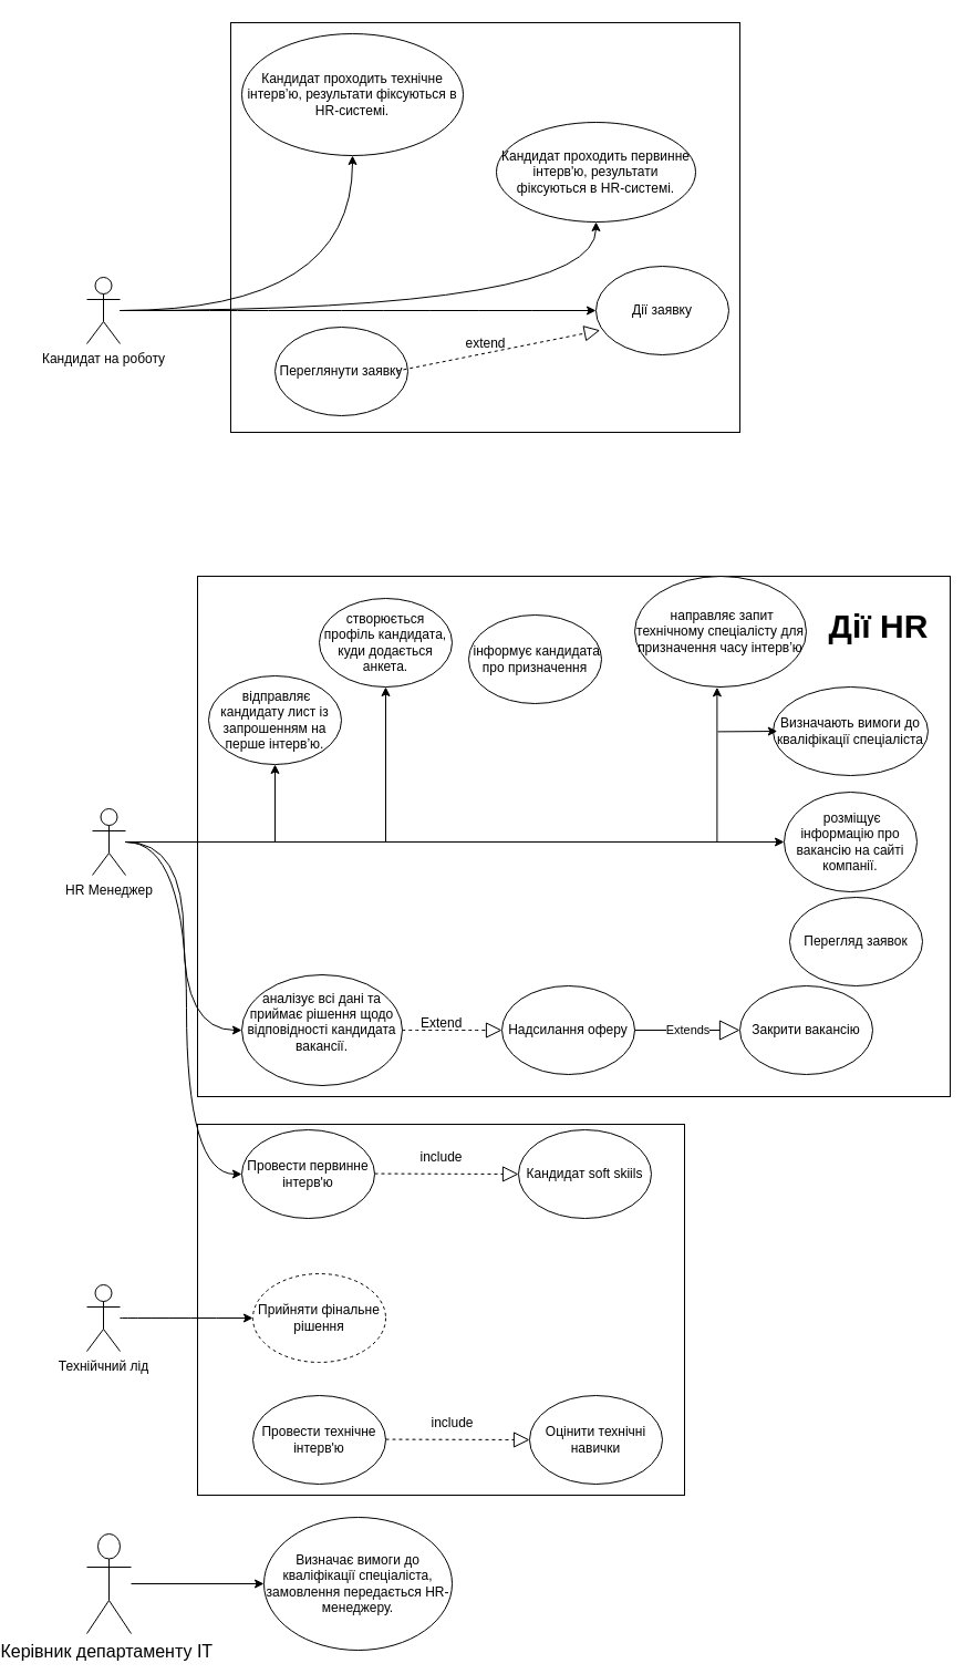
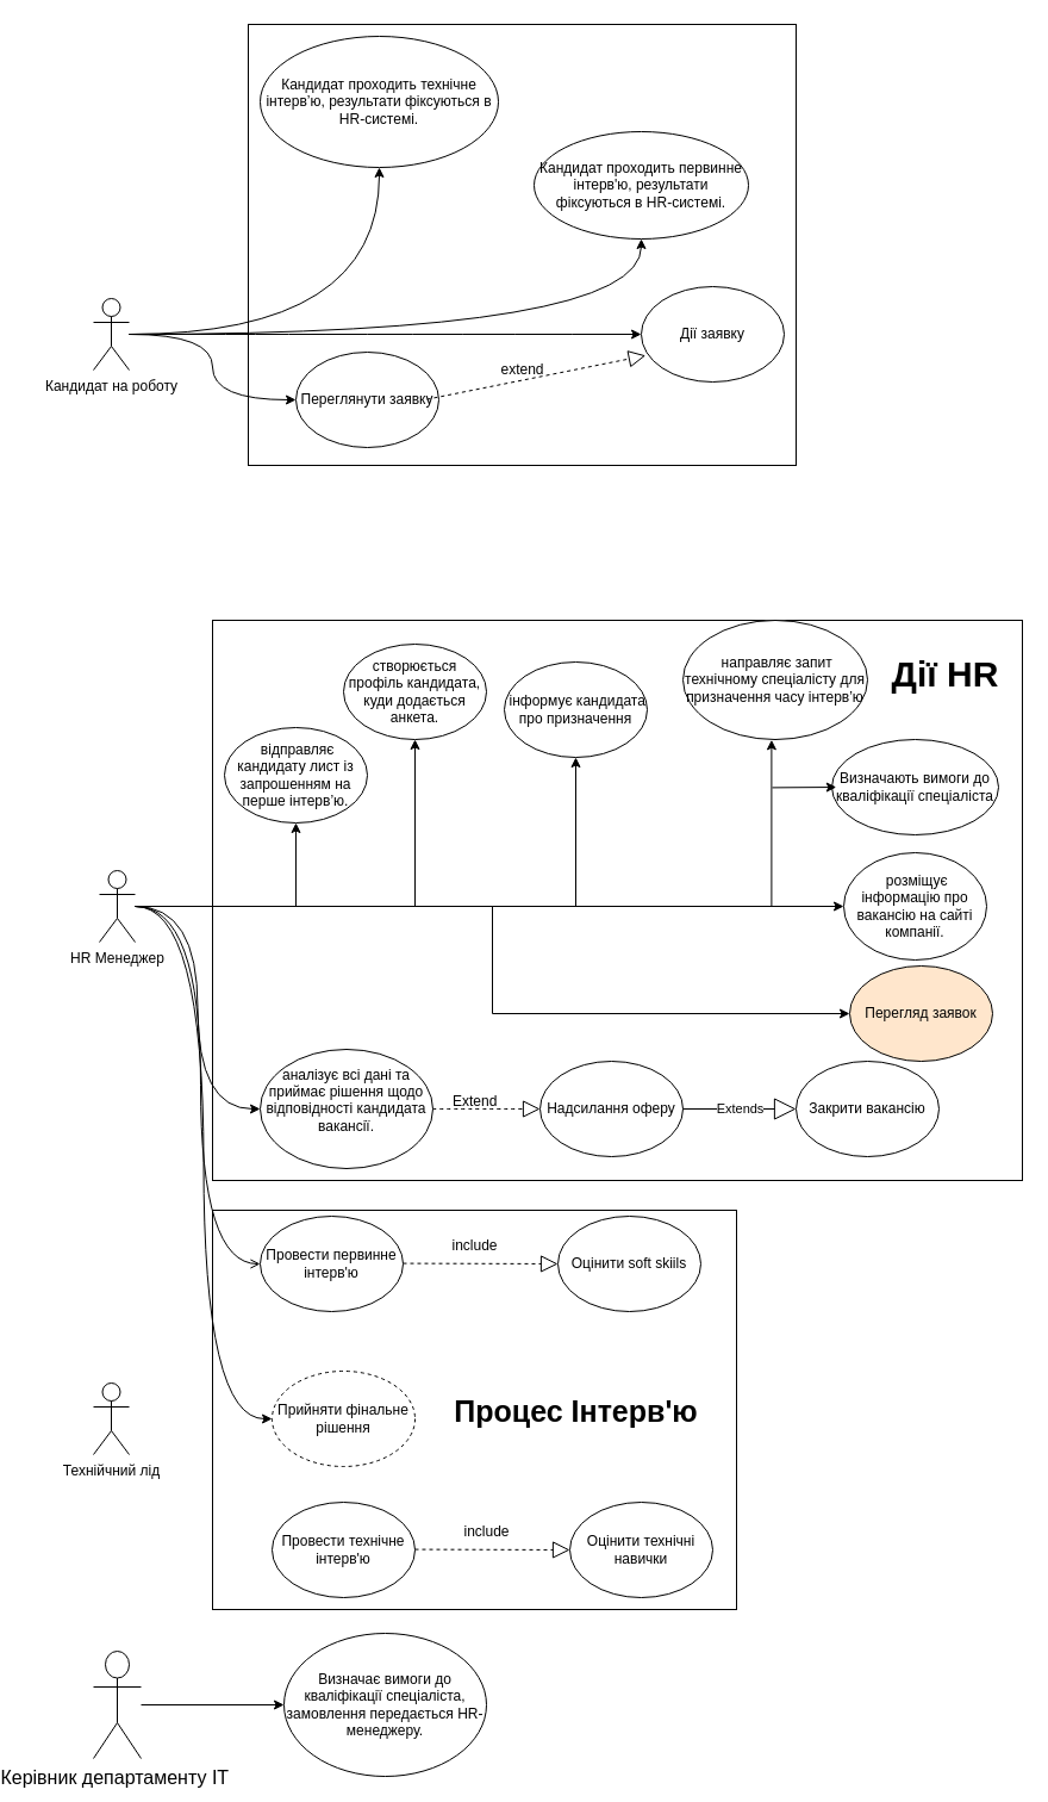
+ <mxCell id="6" style="edgeStyle=orthogonalEdgeStyle;curved=1;rounded=0;orthogonalLoop=1;jettySize=auto;html=1;" parent="1" source="9" target="11" edge="1"><mxGeometry relative="1" as="geometry" /></mxCell>
+ <mxCell id="16" style="edgeStyle=orthogonalEdgeStyle;rounded=0;orthogonalLoop=1;jettySize=auto;html=1;entryX=0.5;entryY=1;entryDx=0;entryDy=0;elbow=vertical;" parent="1" source="21" target="47" edge="1"><mxGeometry relative="1" as="geometry" /></mxCell>
+ <mxCell id="19" style="edgeStyle=orthogonalEdgeStyle;rounded=0;orthogonalLoop=1;jettySize=auto;html=1;entryX=0;entryY=0.5;entryDx=0;entryDy=0;elbow=vertical;" parent="1" source="21" target="31" edge="1"><mxGeometry relative="1" as="geometry" /></mxCell>
- <mxCell id="31" value="Перегляд заявок" style="ellipse;whiteSpace=wrap;html=1;" parent="1" vertex="1"><mxGeometry x="655" y="810" width="120" height="80" as="geometry" /></mxCell>
+ <mxCell id="31" value="Перегляд заявок" style="ellipse;whiteSpace=wrap;html=1;fillColor=#ffe6cc;" parent="1" vertex="1"><mxGeometry x="655" y="810" width="120" height="80" as="geometry" /></mxCell>
- <mxCell id="13" style="edgeStyle=orthogonalEdgeStyle;curved=1;rounded=0;orthogonalLoop=1;jettySize=auto;html=1;entryX=0;entryY=0.5;entryDx=0;entryDy=0;elbow=vertical;" parent="1" source="21" target="22" edge="1"><mxGeometry relative="1" as="geometry"><Array as="points"><mxPoint x="110" y="760" /><mxPoint x="110" y="1060" /></Array></mxGeometry></mxCell>
+ <mxCell id="13" style="edgeStyle=orthogonalEdgeStyle;curved=1;rounded=0;orthogonalLoop=1;jettySize=auto;html=1;entryX=0;entryY=0.5;entryDx=0;entryDy=0;elbow=vertical;endArrow=open;" parent="1" source="21" target="22" edge="1"><mxGeometry relative="1" as="geometry"><Array as="points"><mxPoint x="110" y="760" /><mxPoint x="110" y="1060" /></Array></mxGeometry></mxCell>
- <mxCell id="28" value="Кандидат soft skiils" style="ellipse;whiteSpace=wrap;html=1;" parent="1" vertex="1"><mxGeometry x="410" y="1020" width="120" height="80" as="geometry" /></mxCell>
+ <mxCell id="28" value="Оцінити soft skiils" style="ellipse;whiteSpace=wrap;html=1;" parent="1" vertex="1"><mxGeometry x="410" y="1020" width="120" height="80" as="geometry" /></mxCell>
+ <mxCell id="12" style="edgeStyle=orthogonalEdgeStyle;curved=1;rounded=0;orthogonalLoop=1;jettySize=auto;html=1;entryX=0;entryY=0.5;entryDx=0;entryDy=0;elbow=vertical;" parent="1" source="21" target="26" edge="1"><mxGeometry relative="1" as="geometry" /></mxCell>
+ <mxCell id="38" value="&lt;font style=&quot;font-size: 25px;&quot;&gt;&lt;b style=&quot;&quot;&gt;Процес Інтерв'ю&lt;/b&gt;&lt;/font&gt;" style="text;html=1;align=center;verticalAlign=middle;resizable=0;points=[];autosize=1;strokeColor=none;fillColor=none;" parent="1" vertex="1"><mxGeometry x="310" y="1162.5" width="230" height="40" as="geometry" /></mxCell>
- <mxCell id="23" style="edgeStyle=orthogonalEdgeStyle;curved=1;rounded=0;orthogonalLoop=1;jettySize=auto;html=1;entryX=0;entryY=0.5;entryDx=0;entryDy=0;elbow=vertical;" parent="1" source="24" target="26" edge="1"><mxGeometry relative="1" as="geometry" /></mxCell>
